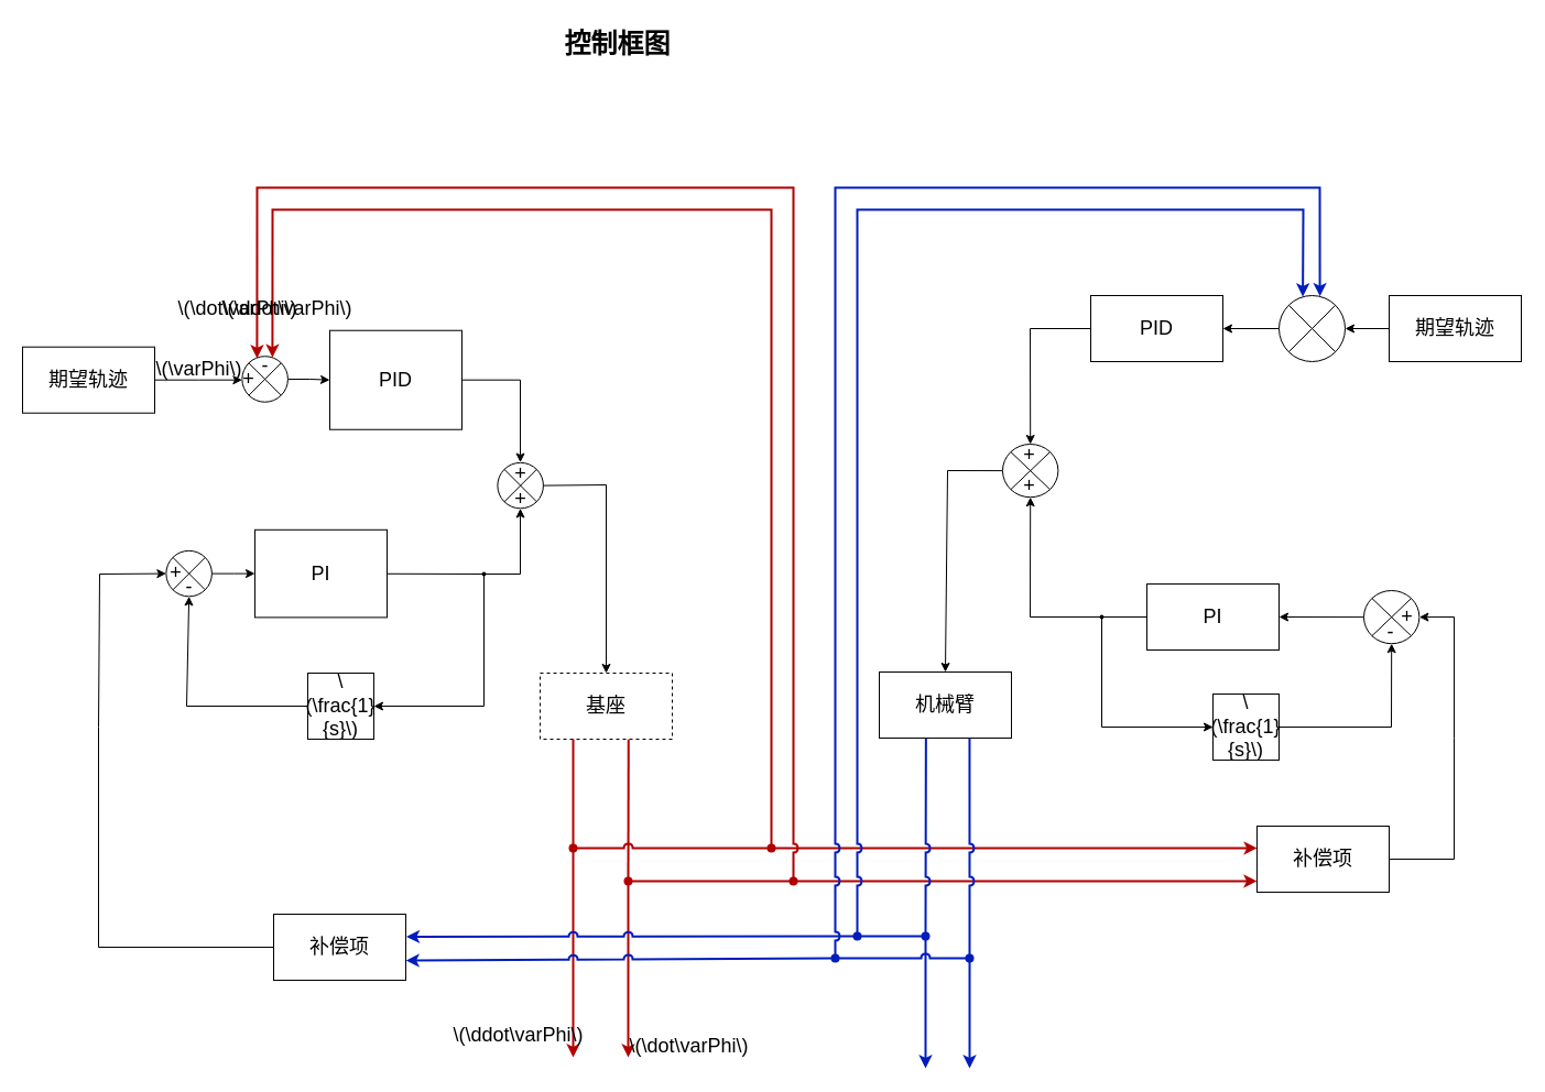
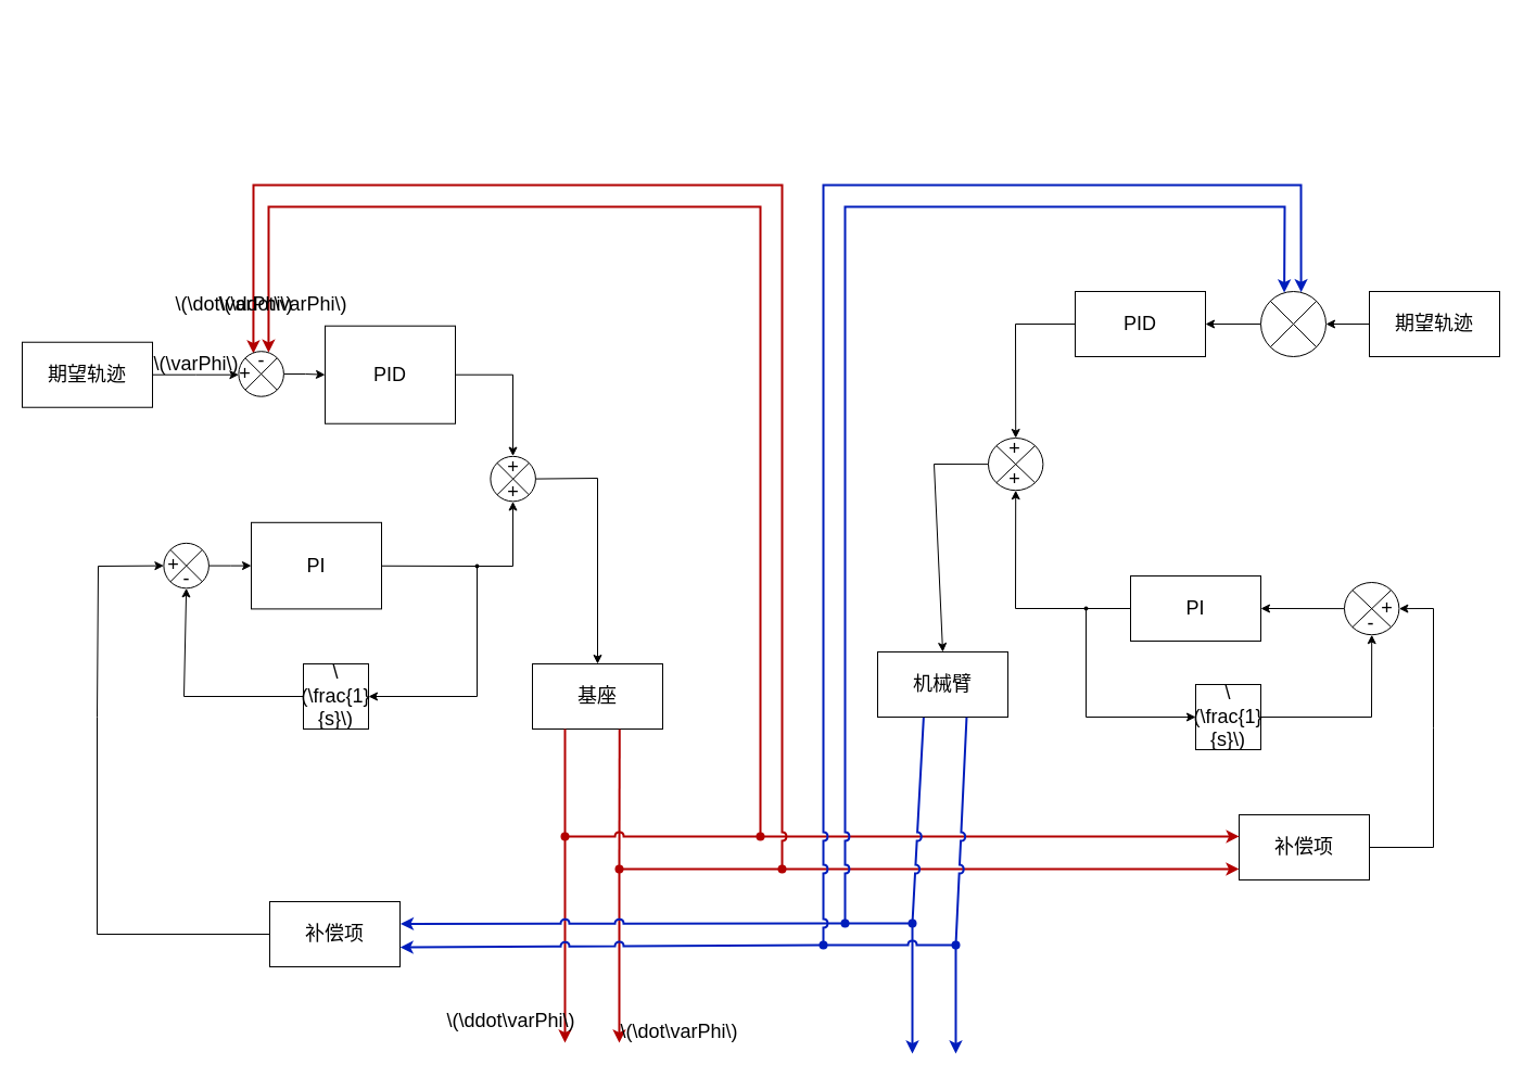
- <mxCell id="73" value="控制框图" style="text;strokeColor=none;fillColor=none;html=1;fontSize=24;fontStyle=1;verticalAlign=middle;align=center;labelBackgroundColor=none;labelBorderColor=none;strokeWidth=2;" parent="1" vertex="1"><mxGeometry x="510" y="20" width="100" height="40" as="geometry" /></mxCell>
- <mxCell id="57" value="机械臂" style="whiteSpace=wrap;html=1;fontSize=18;labelBackgroundColor=none;labelBorderColor=none;" parent="1" vertex="1"><mxGeometry x="798" y="610" width="120" height="60" as="geometry" /></mxCell>
+ <mxCell id="57" value="机械臂" style="whiteSpace=wrap;html=1;fontSize=18;labelBackgroundColor=none;labelBorderColor=none;" parent="1" vertex="1"><mxGeometry x="808" y="600" width="120" height="60" as="geometry" /></mxCell>
- <mxCell id="17" value="基座" style="whiteSpace=wrap;html=1;fontSize=18;labelBackgroundColor=none;labelBorderColor=none;dashed=1;" parent="1" vertex="1"><mxGeometry x="490" y="611" width="120" height="60" as="geometry" /></mxCell>
+ <mxCell id="17" value="基座" style="whiteSpace=wrap;html=1;fontSize=18;labelBackgroundColor=none;labelBorderColor=none;" parent="1" vertex="1"><mxGeometry x="490" y="611" width="120" height="60" as="geometry" /></mxCell>
